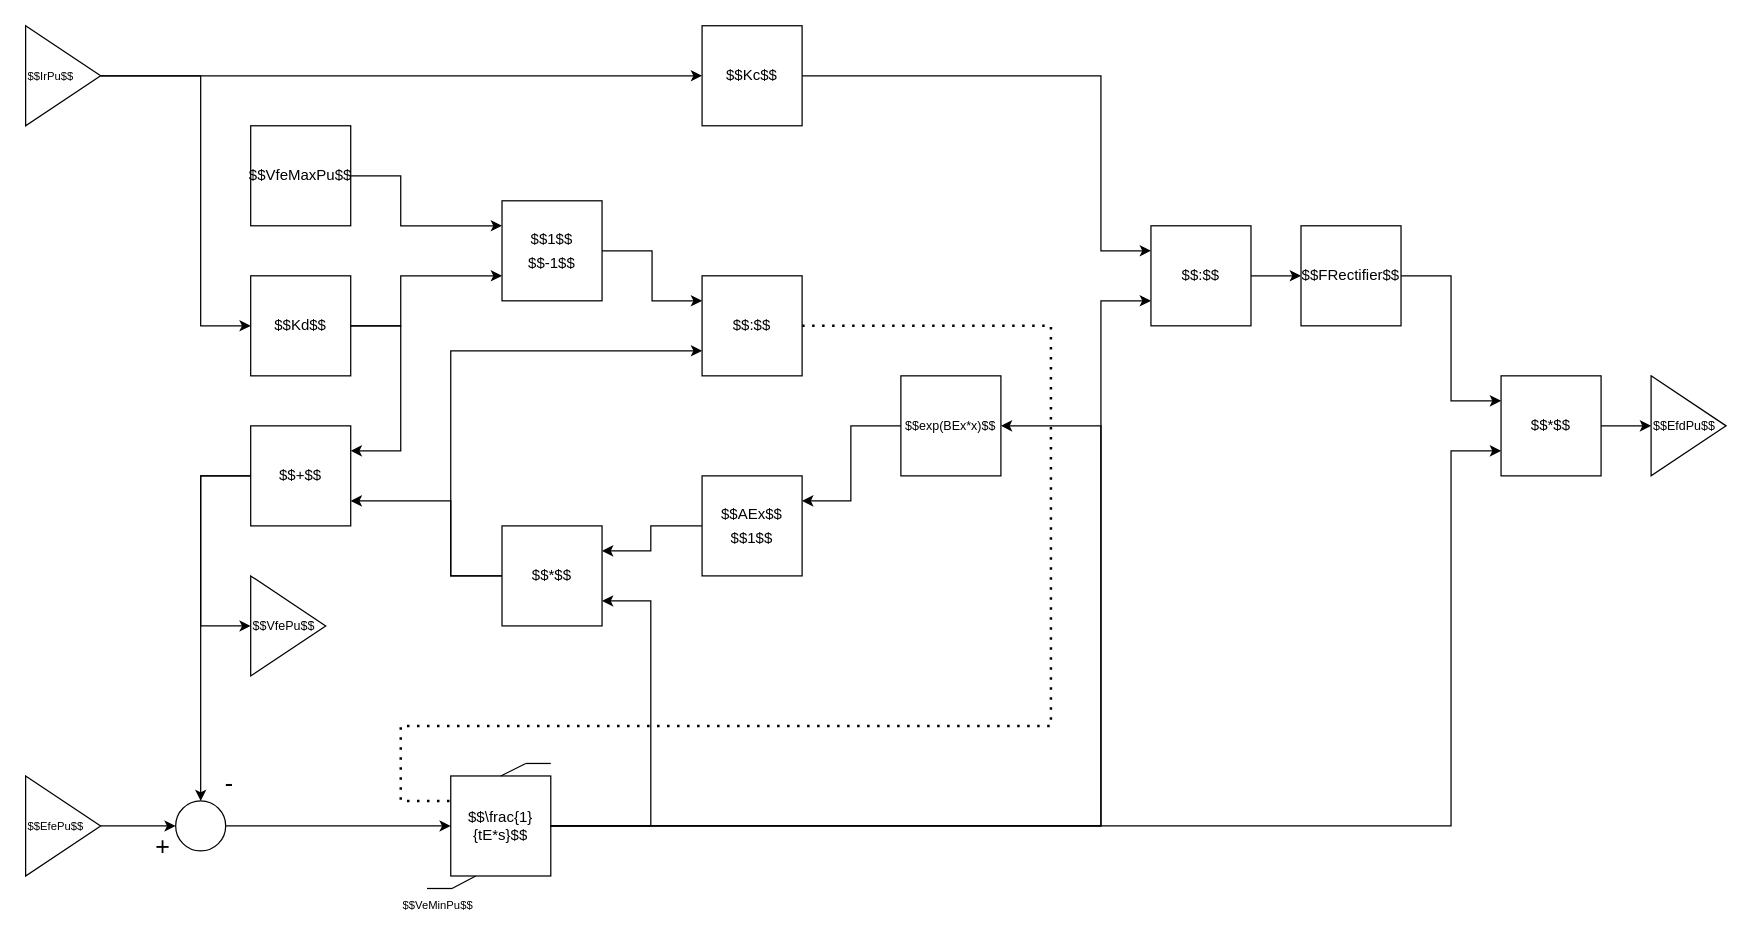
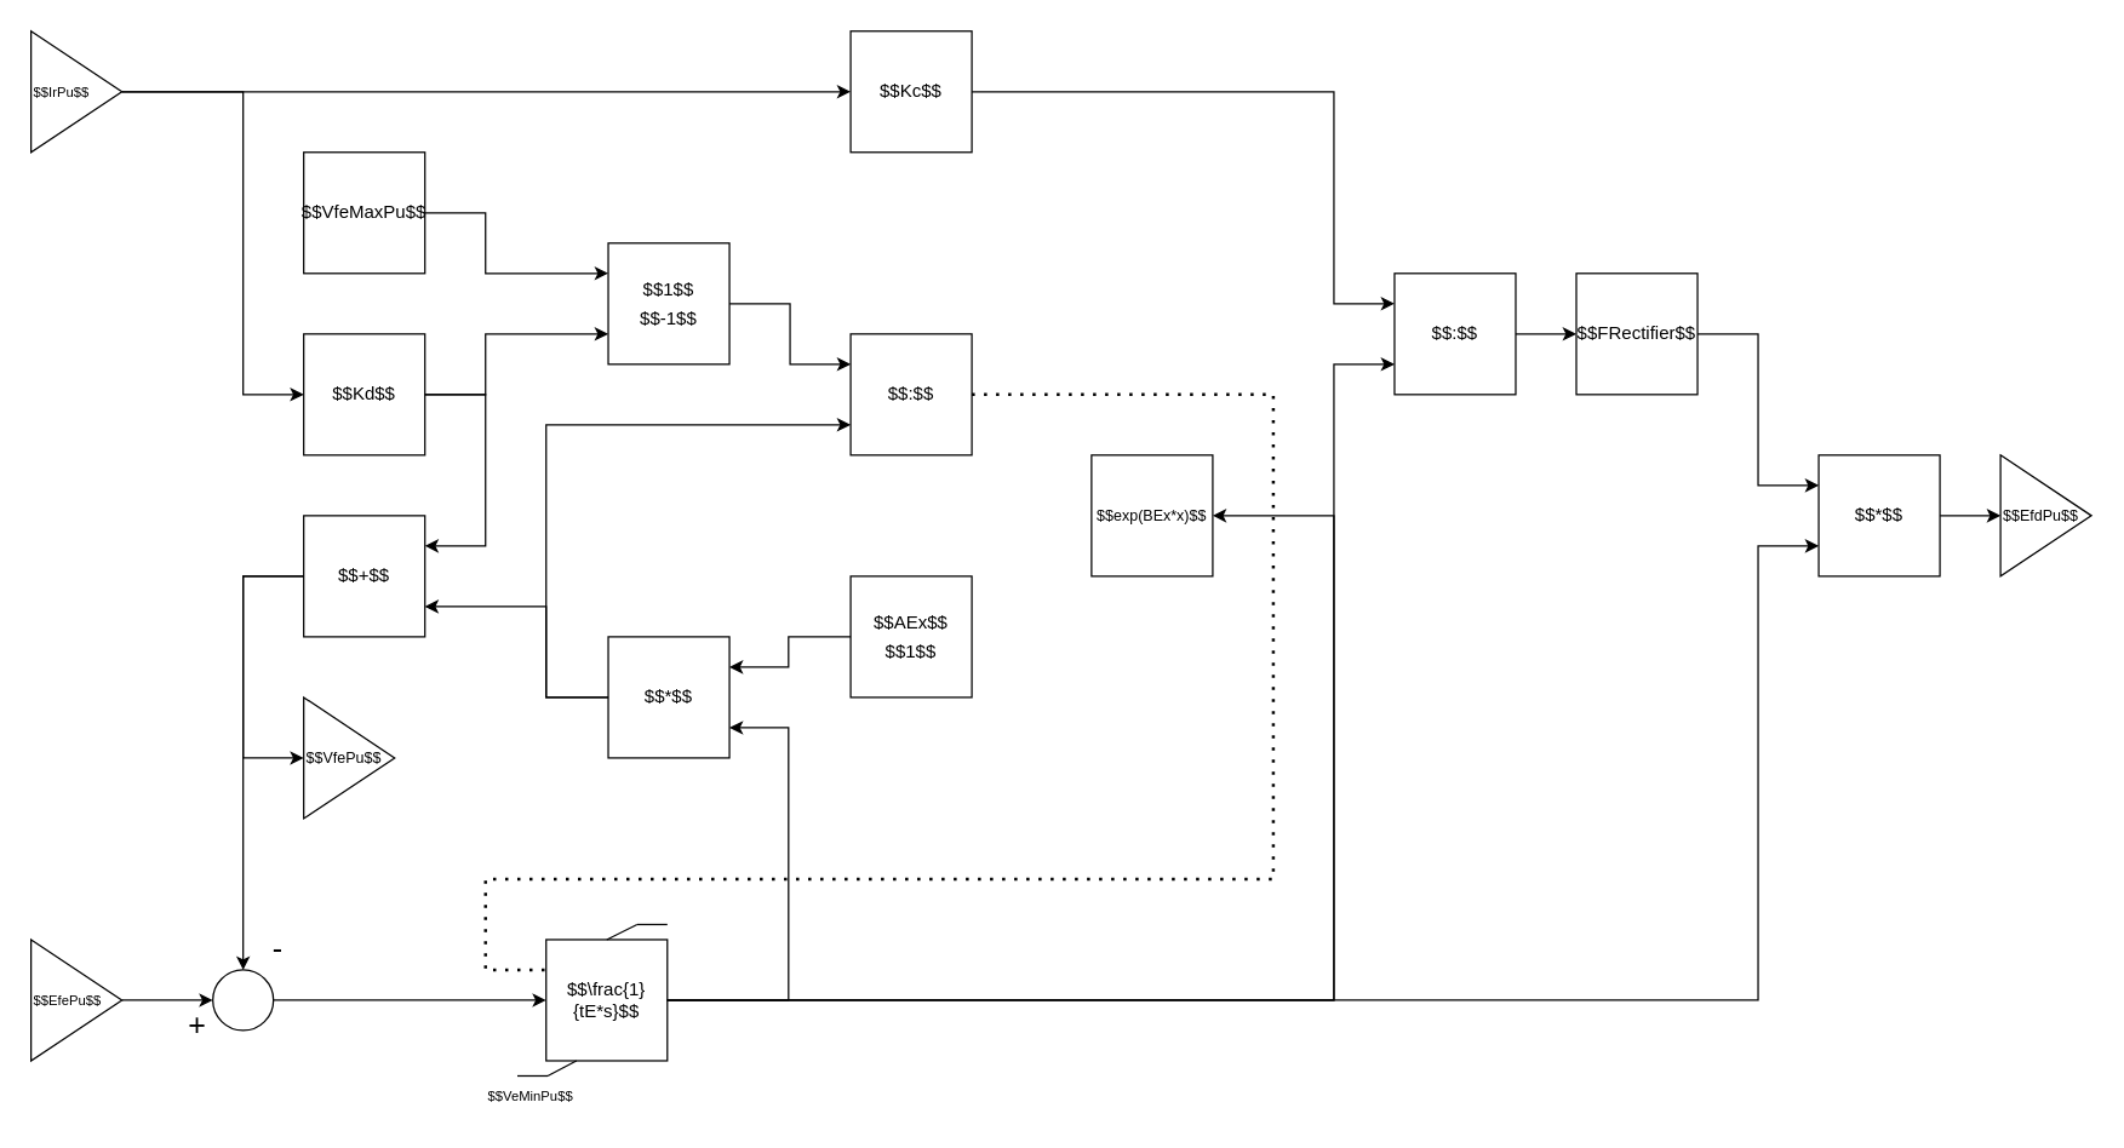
- <mxCell id="43" value="" style="endArrow=classic;html=1;rounded=0;exitX=0;exitY=0.5;exitDx=0;exitDy=0;entryX=1;entryY=0.25;entryDx=0;entryDy=0;" edge="1" parent="1" source="41" target="42"><mxGeometry width="50" height="50" relative="1" as="geometry"><mxPoint x="620" y="330" as="sourcePoint" /><mxPoint x="670" y="280" as="targetPoint" /><Array as="points"><mxPoint x="680" y="340" /><mxPoint x="680" y="400" /></Array></mxGeometry></mxCell>
